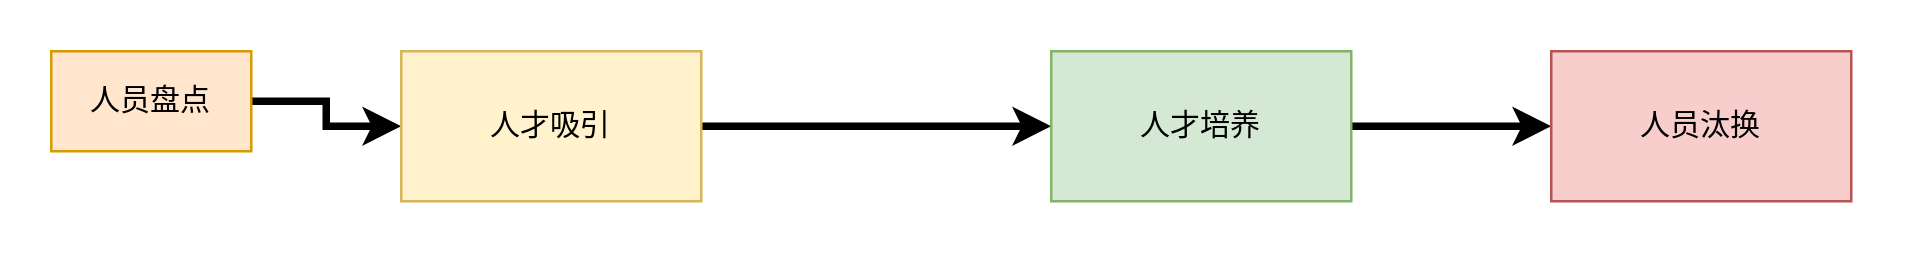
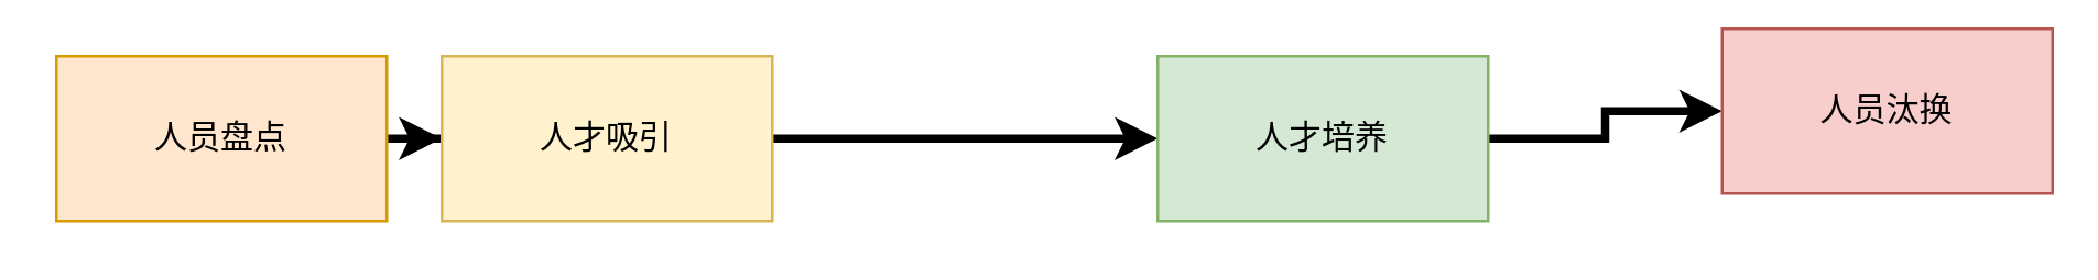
- <mxCell id="3" value="人员盘点" style="rounded=0;whiteSpace=wrap;html=1;fillColor=#ffe6cc;strokeColor=#d79b00;" parent="1" vertex="1"><mxGeometry x="20" y="20" width="80" height="40" as="geometry" /></mxCell>
+ <mxCell id="3" value="人员盘点" style="rounded=0;whiteSpace=wrap;html=1;fillColor=#ffe6cc;strokeColor=#d79b00;" parent="1" vertex="1"><mxGeometry x="20" y="20" width="120" height="60" as="geometry" /></mxCell>
- <mxCell id="8" value="人员汰换" style="rounded=0;whiteSpace=wrap;html=1;fillColor=#f8cecc;strokeColor=#b85450;" parent="1" vertex="1"><mxGeometry x="620" y="20" width="120" height="60" as="geometry" /></mxCell>
+ <mxCell id="8" value="人员汰换" style="rounded=0;whiteSpace=wrap;html=1;fillColor=#f8cecc;strokeColor=#b85450;" parent="1" vertex="1"><mxGeometry x="625" y="10" width="120" height="60" as="geometry" /></mxCell>
